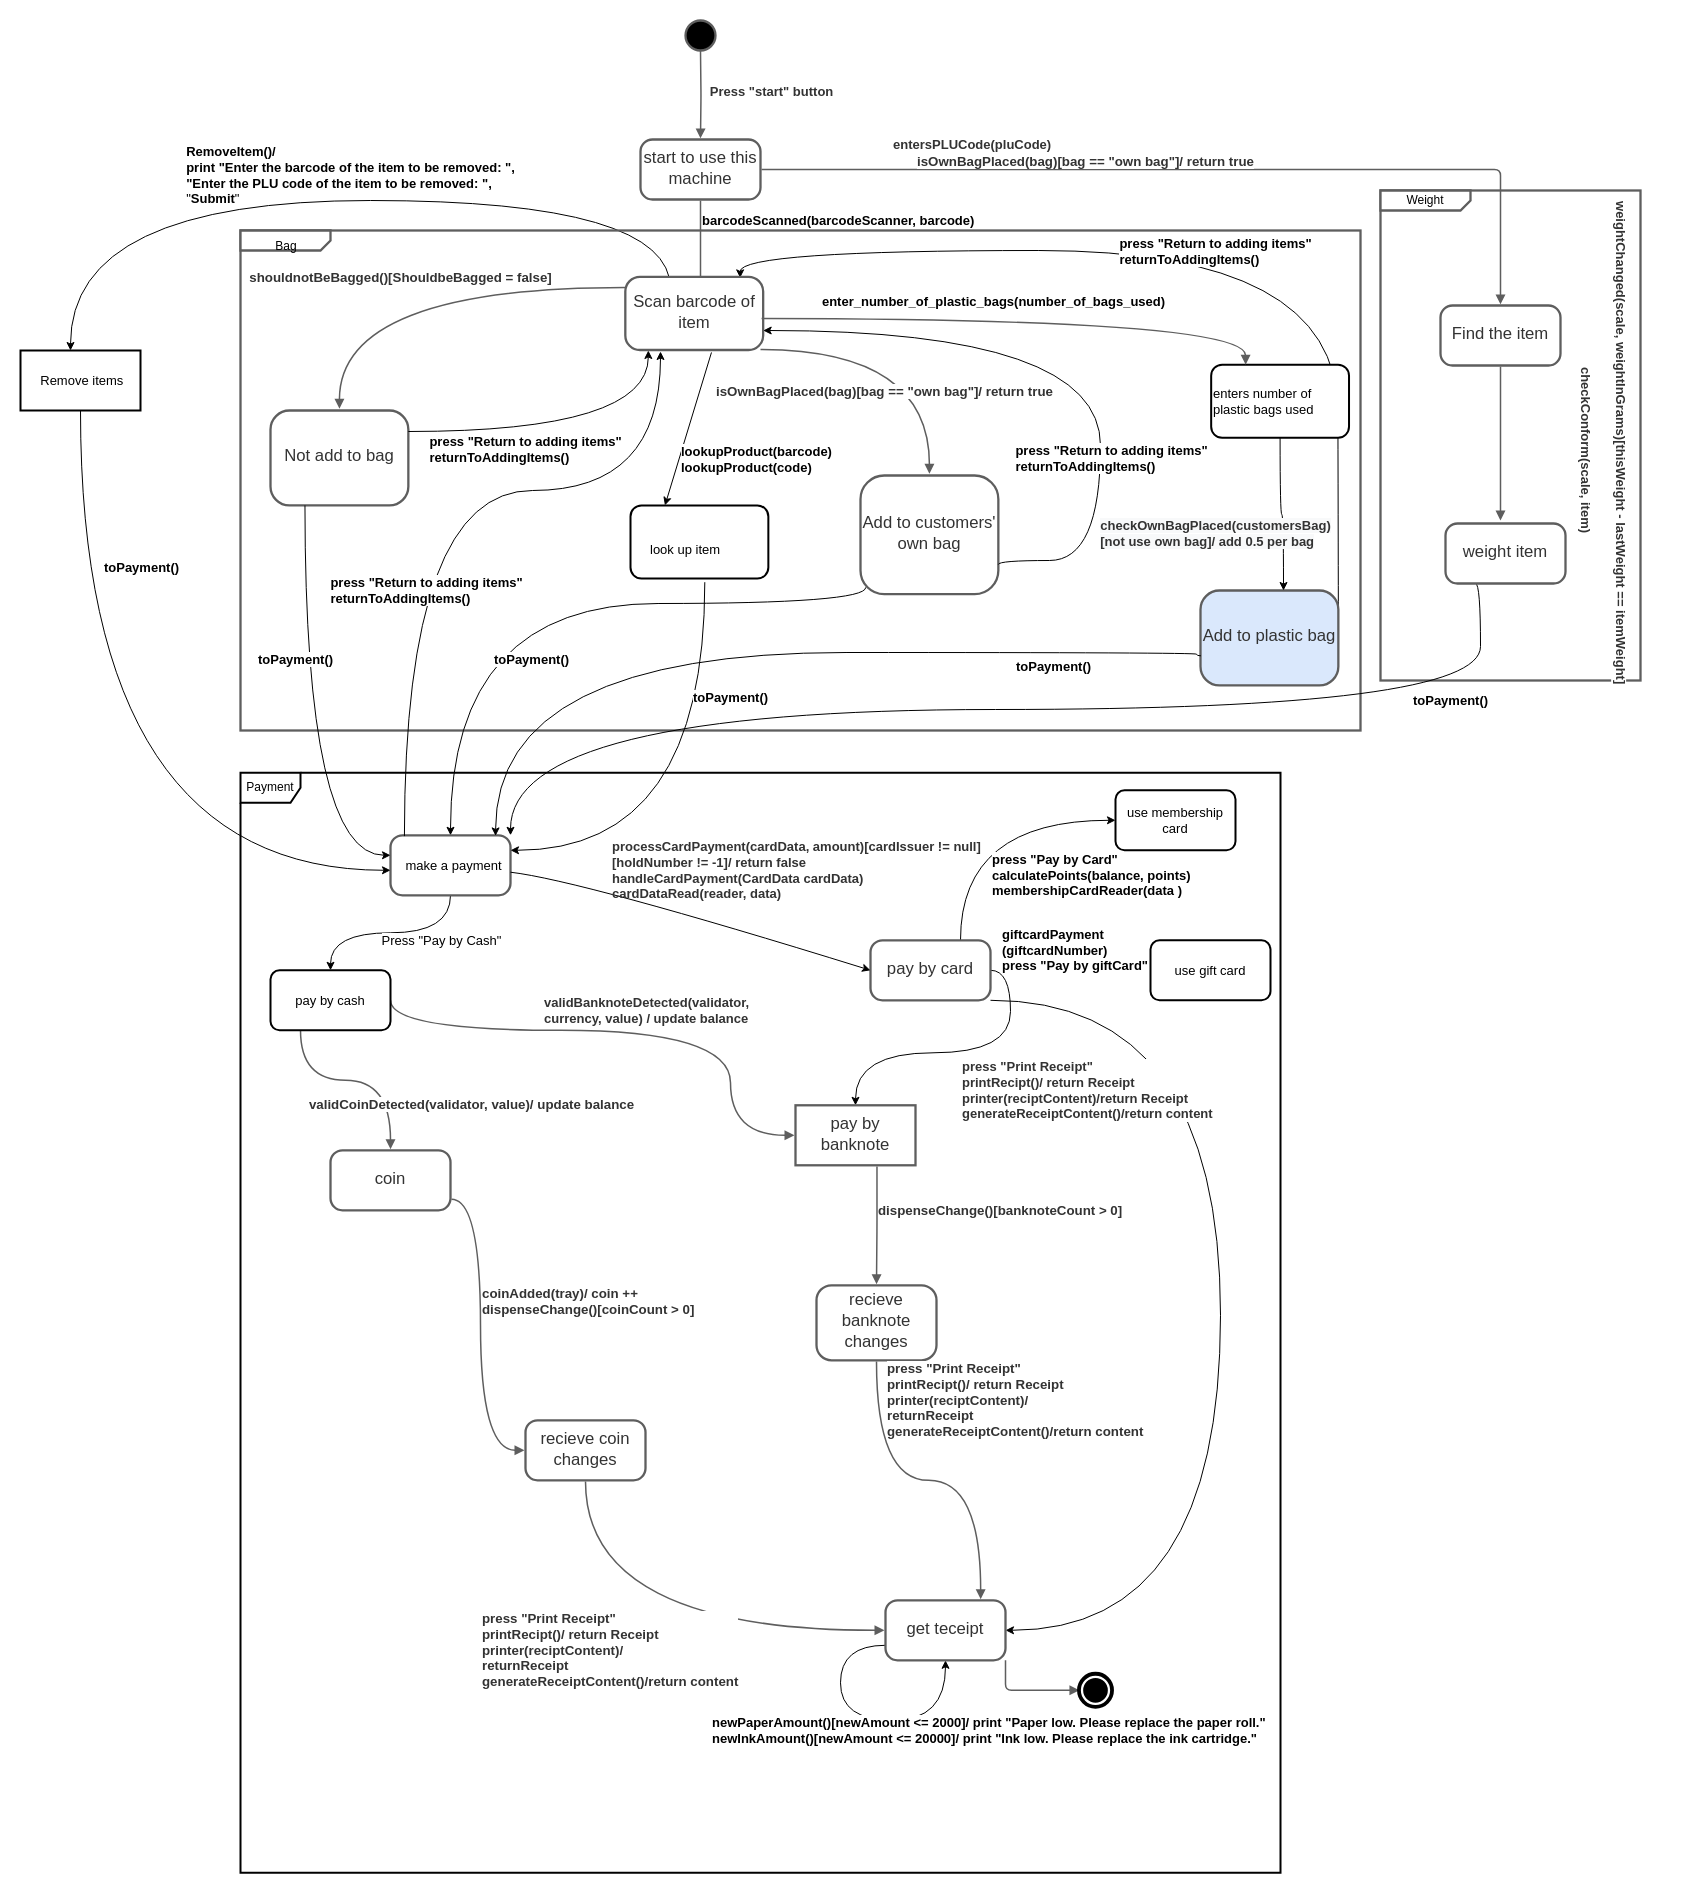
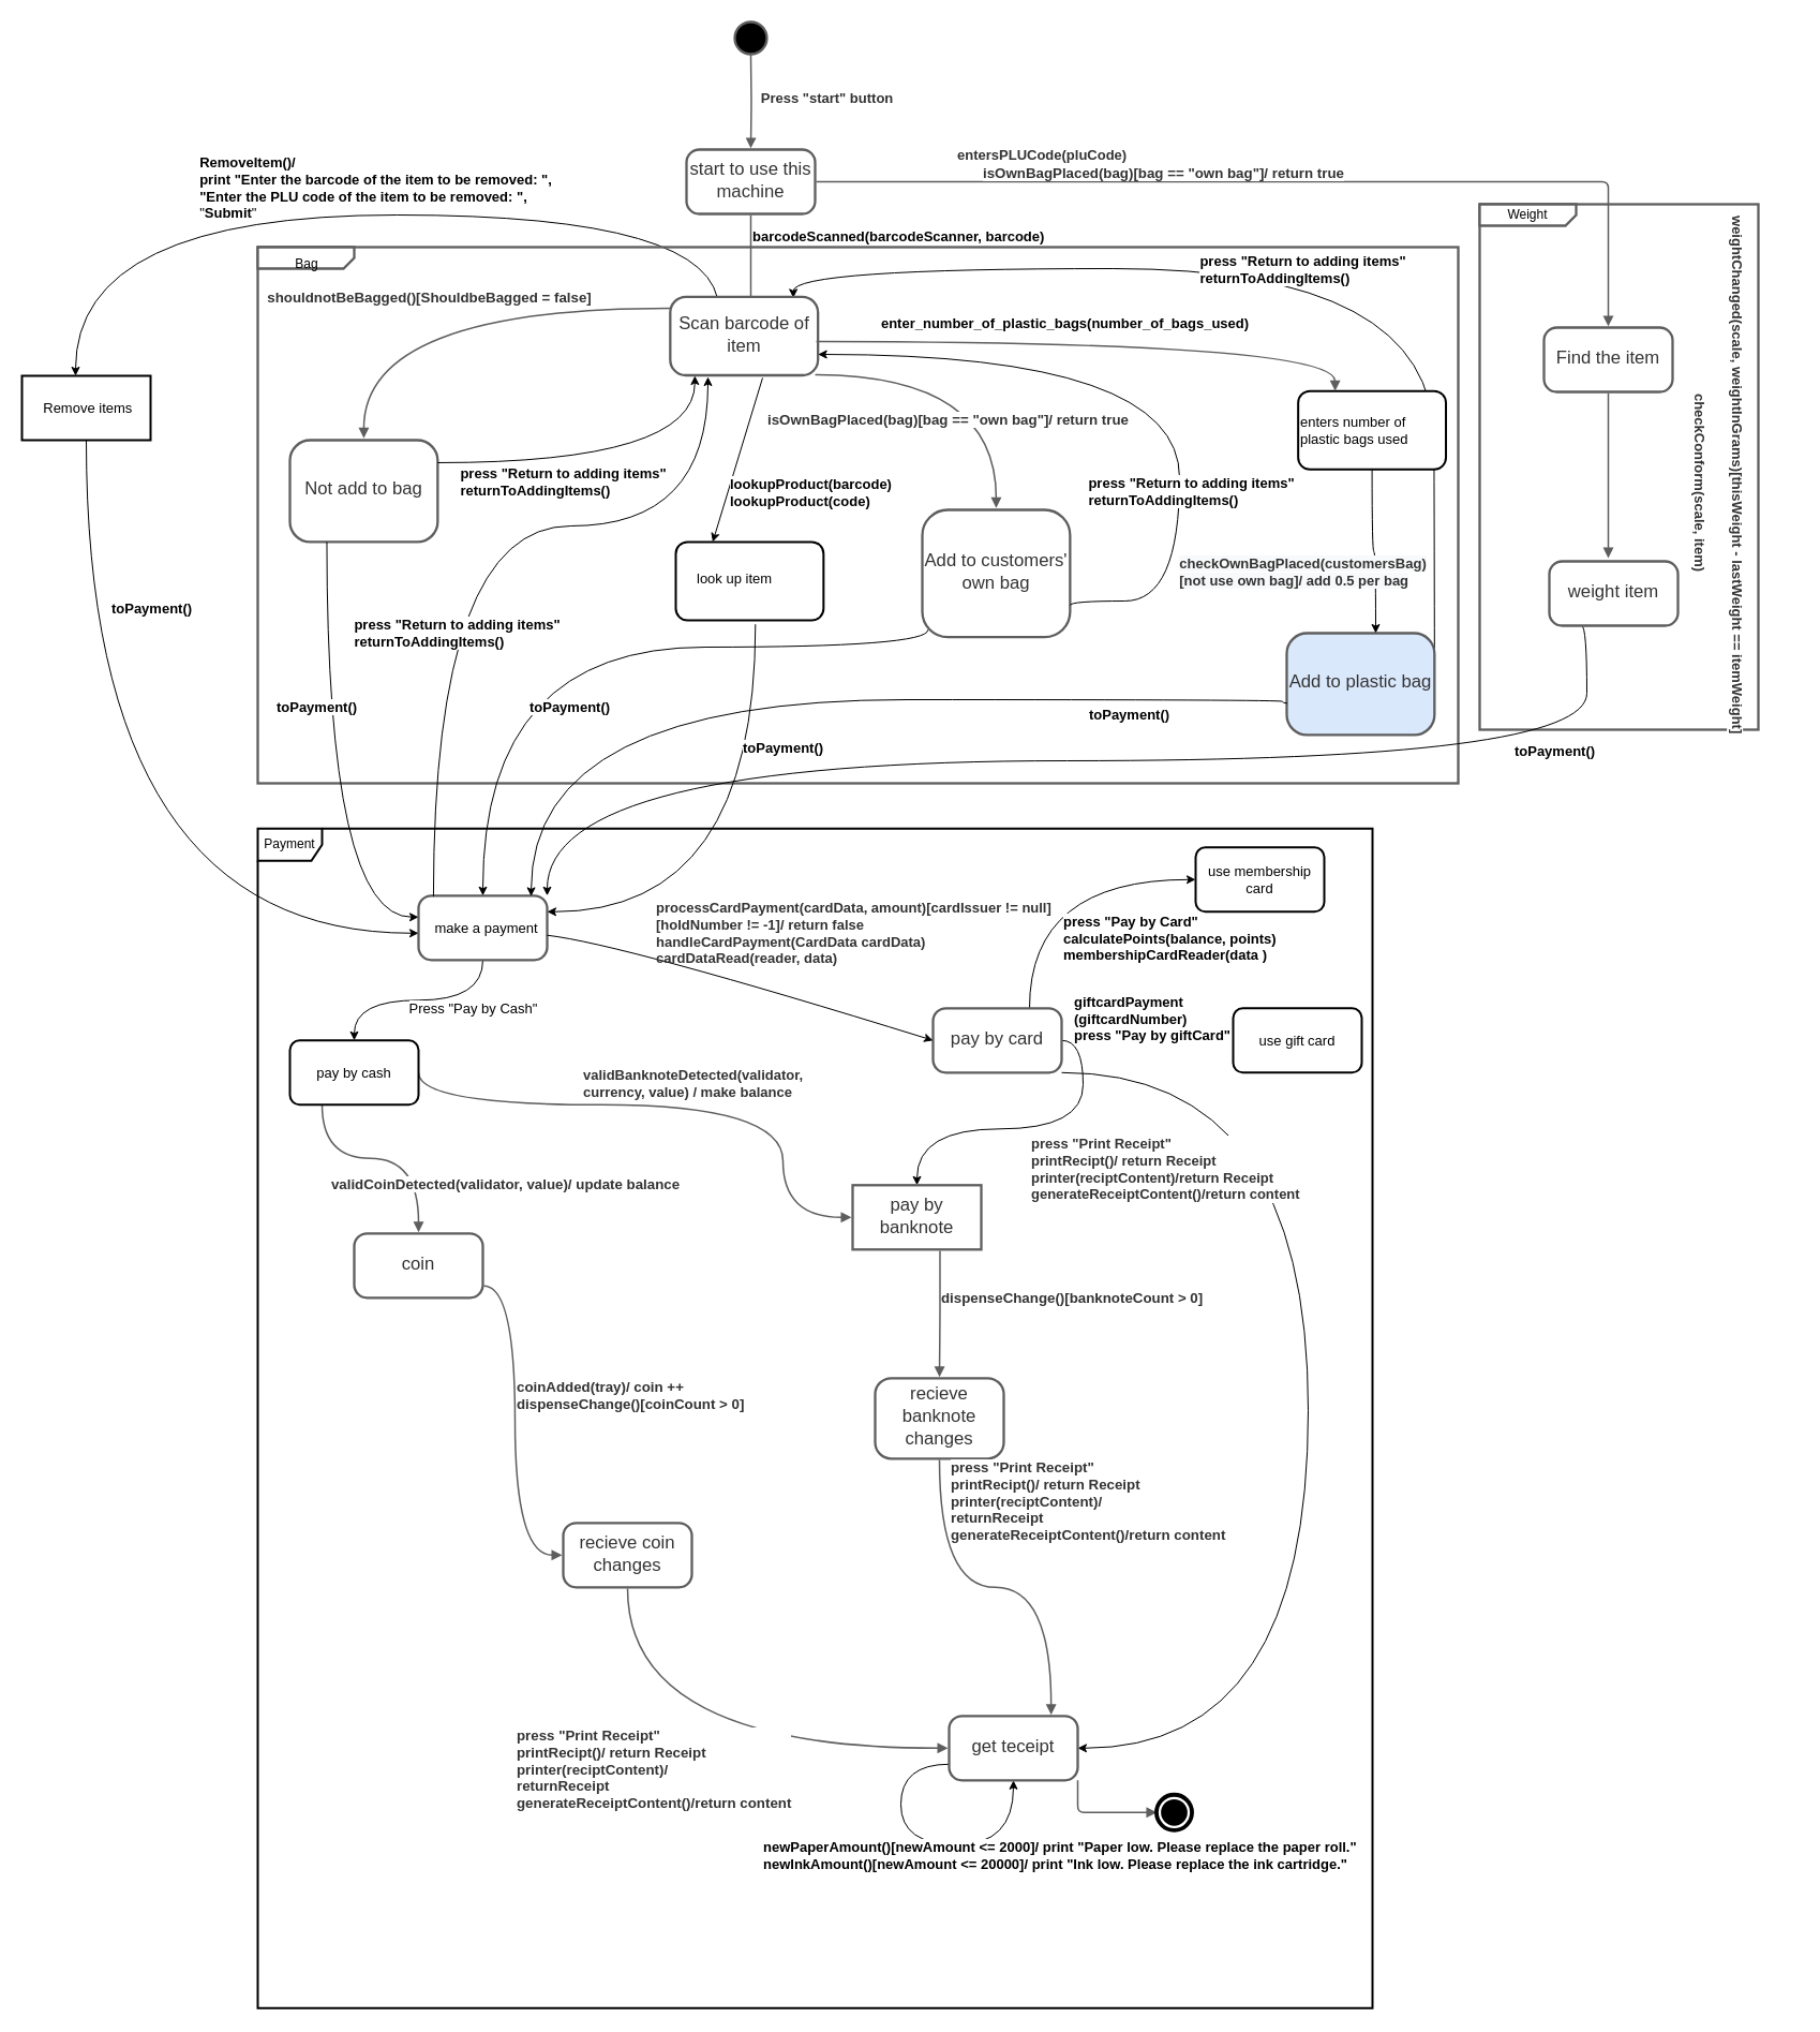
- <mxCell id="19" value="look up item" style="html=1;overflow=block;blockSpacing=1;whiteSpace=wrap;;whiteSpace=wrap;fontSize=13;align=left;spacing=3.8;verticalAlign=top;strokeColor=none;fillOpacity=0;fillColor=#ffffff;strokeWidth=0;" parent="11" vertex="1"><mxGeometry x="407.229" y="309.323" width="103.385" height="24.39" as="geometry" /></mxCell>
+ <mxCell id="19" value="look up item" style="html=1;overflow=block;blockSpacing=1;whiteSpace=wrap;;whiteSpace=wrap;fontSize=13;align=left;spacing=3.8;verticalAlign=top;strokeColor=none;fillOpacity=0;fillColor=#ffffff;strokeWidth=0;" parent="11" vertex="1"><mxGeometry x="407.229" y="299.323" width="103.385" height="24.39" as="geometry" /></mxCell>
- <mxCell id="65" value="&lt;span style=&quot;color: rgb(51 , 51 , 51) ; font-size: 13px ; font-weight: 700 ; background-color: rgb(255 , 255 , 255)&quot;&gt;validBanknoteDetected(validator, currency, value)&amp;nbsp;&lt;/span&gt;&lt;span style=&quot;background-color: rgb(255 , 255 , 255)&quot;&gt;&lt;font color=&quot;#333333&quot;&gt;&lt;span style=&quot;font-size: 13px&quot;&gt;&lt;b&gt;/ update balance&lt;/b&gt;&lt;/span&gt;&lt;/font&gt;&lt;br&gt;&lt;/span&gt;" style="text;html=1;strokeColor=none;fillColor=none;align=left;verticalAlign=middle;whiteSpace=wrap;rounded=0;" parent="1" vertex="1"><mxGeometry x="542" y="999.79" width="236" height="20" as="geometry" /></mxCell>
+ <mxCell id="65" value="&lt;span style=&quot;color: rgb(51 , 51 , 51) ; font-size: 13px ; font-weight: 700 ; background-color: rgb(255 , 255 , 255)&quot;&gt;validBanknoteDetected(validator, currency, value)&amp;nbsp;&lt;/span&gt;&lt;span style=&quot;background-color: rgb(255 , 255 , 255)&quot;&gt;&lt;font color=&quot;#333333&quot;&gt;&lt;span style=&quot;font-size: 13px&quot;&gt;&lt;b&gt;/ make balance&lt;/b&gt;&lt;/span&gt;&lt;/font&gt;&lt;br&gt;&lt;/span&gt;" style="text;html=1;strokeColor=none;fillColor=none;align=left;verticalAlign=middle;whiteSpace=wrap;rounded=0;" parent="1" vertex="1"><mxGeometry x="542" y="999.79" width="236" height="20" as="geometry" /></mxCell>
